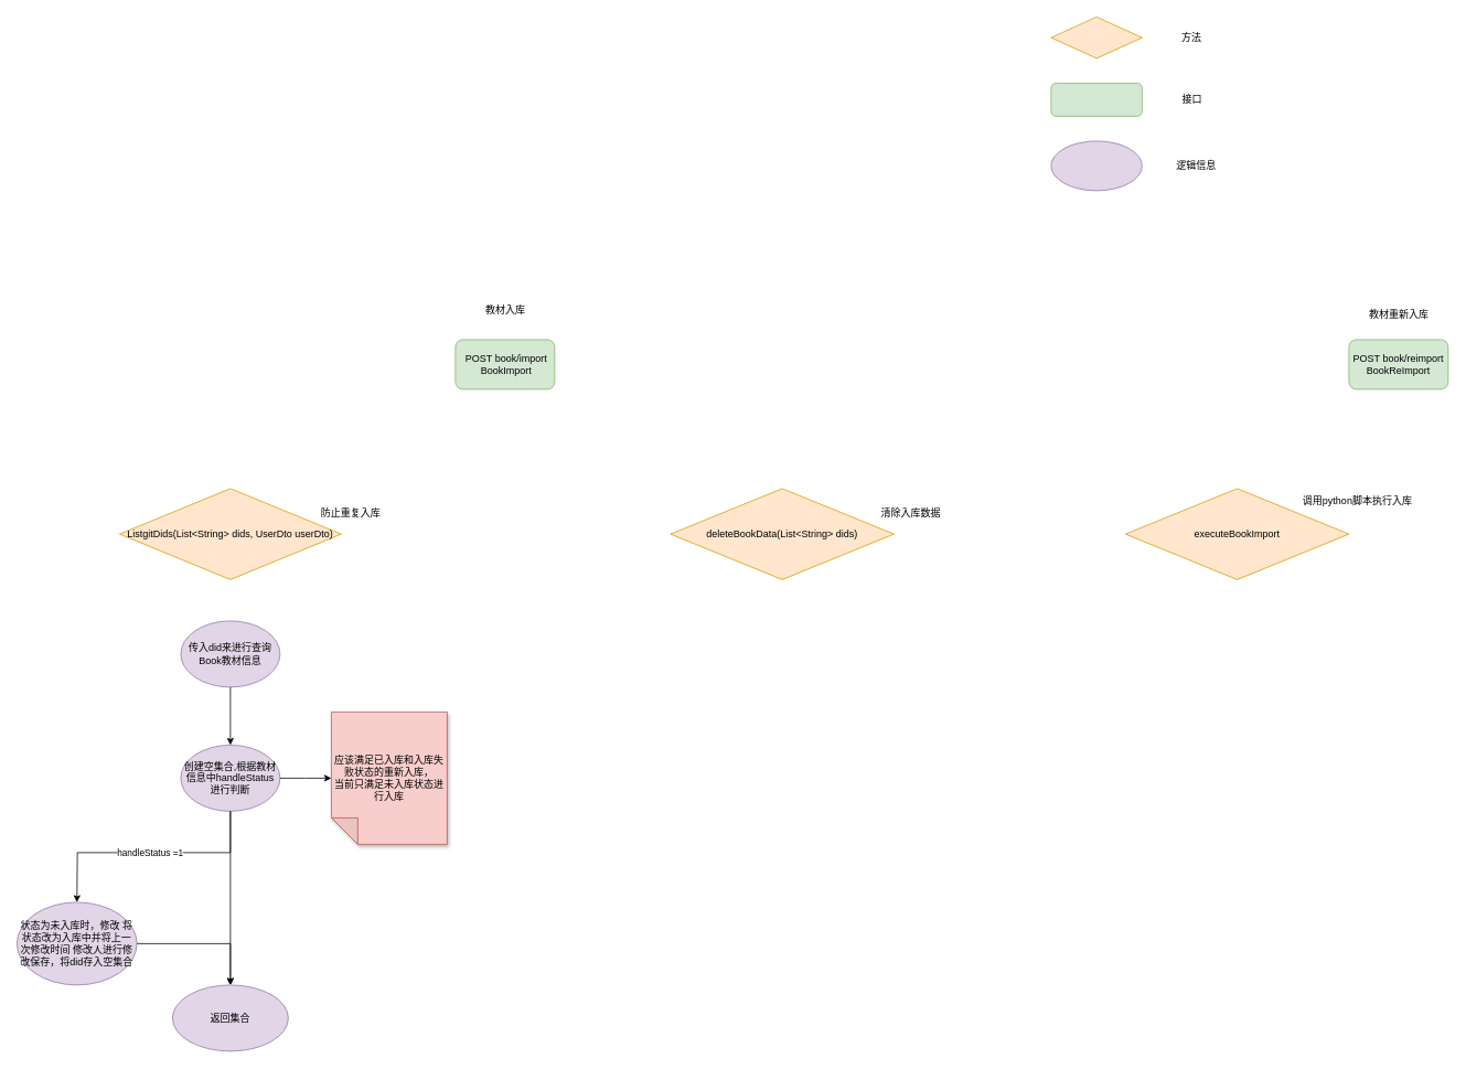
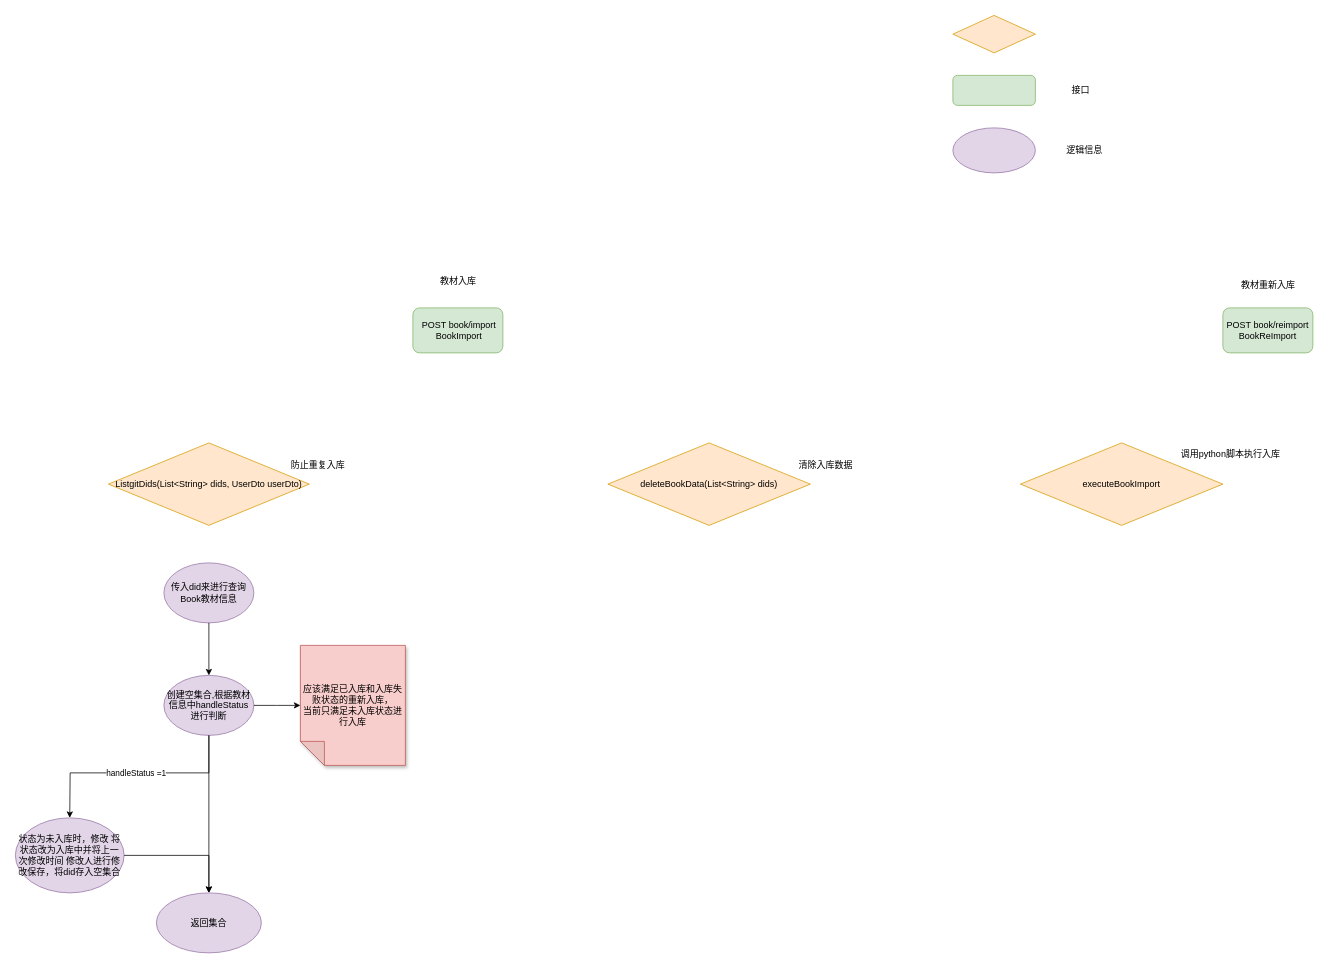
- <mxCell id="10" value="方法" style="text;html=1;strokeColor=none;fillColor=none;align=center;verticalAlign=middle;whiteSpace=wrap;rounded=0;container=0;" vertex="1" parent="6"><mxGeometry x="140" y="10" width="60" height="30" as="geometry" /></mxCell>
